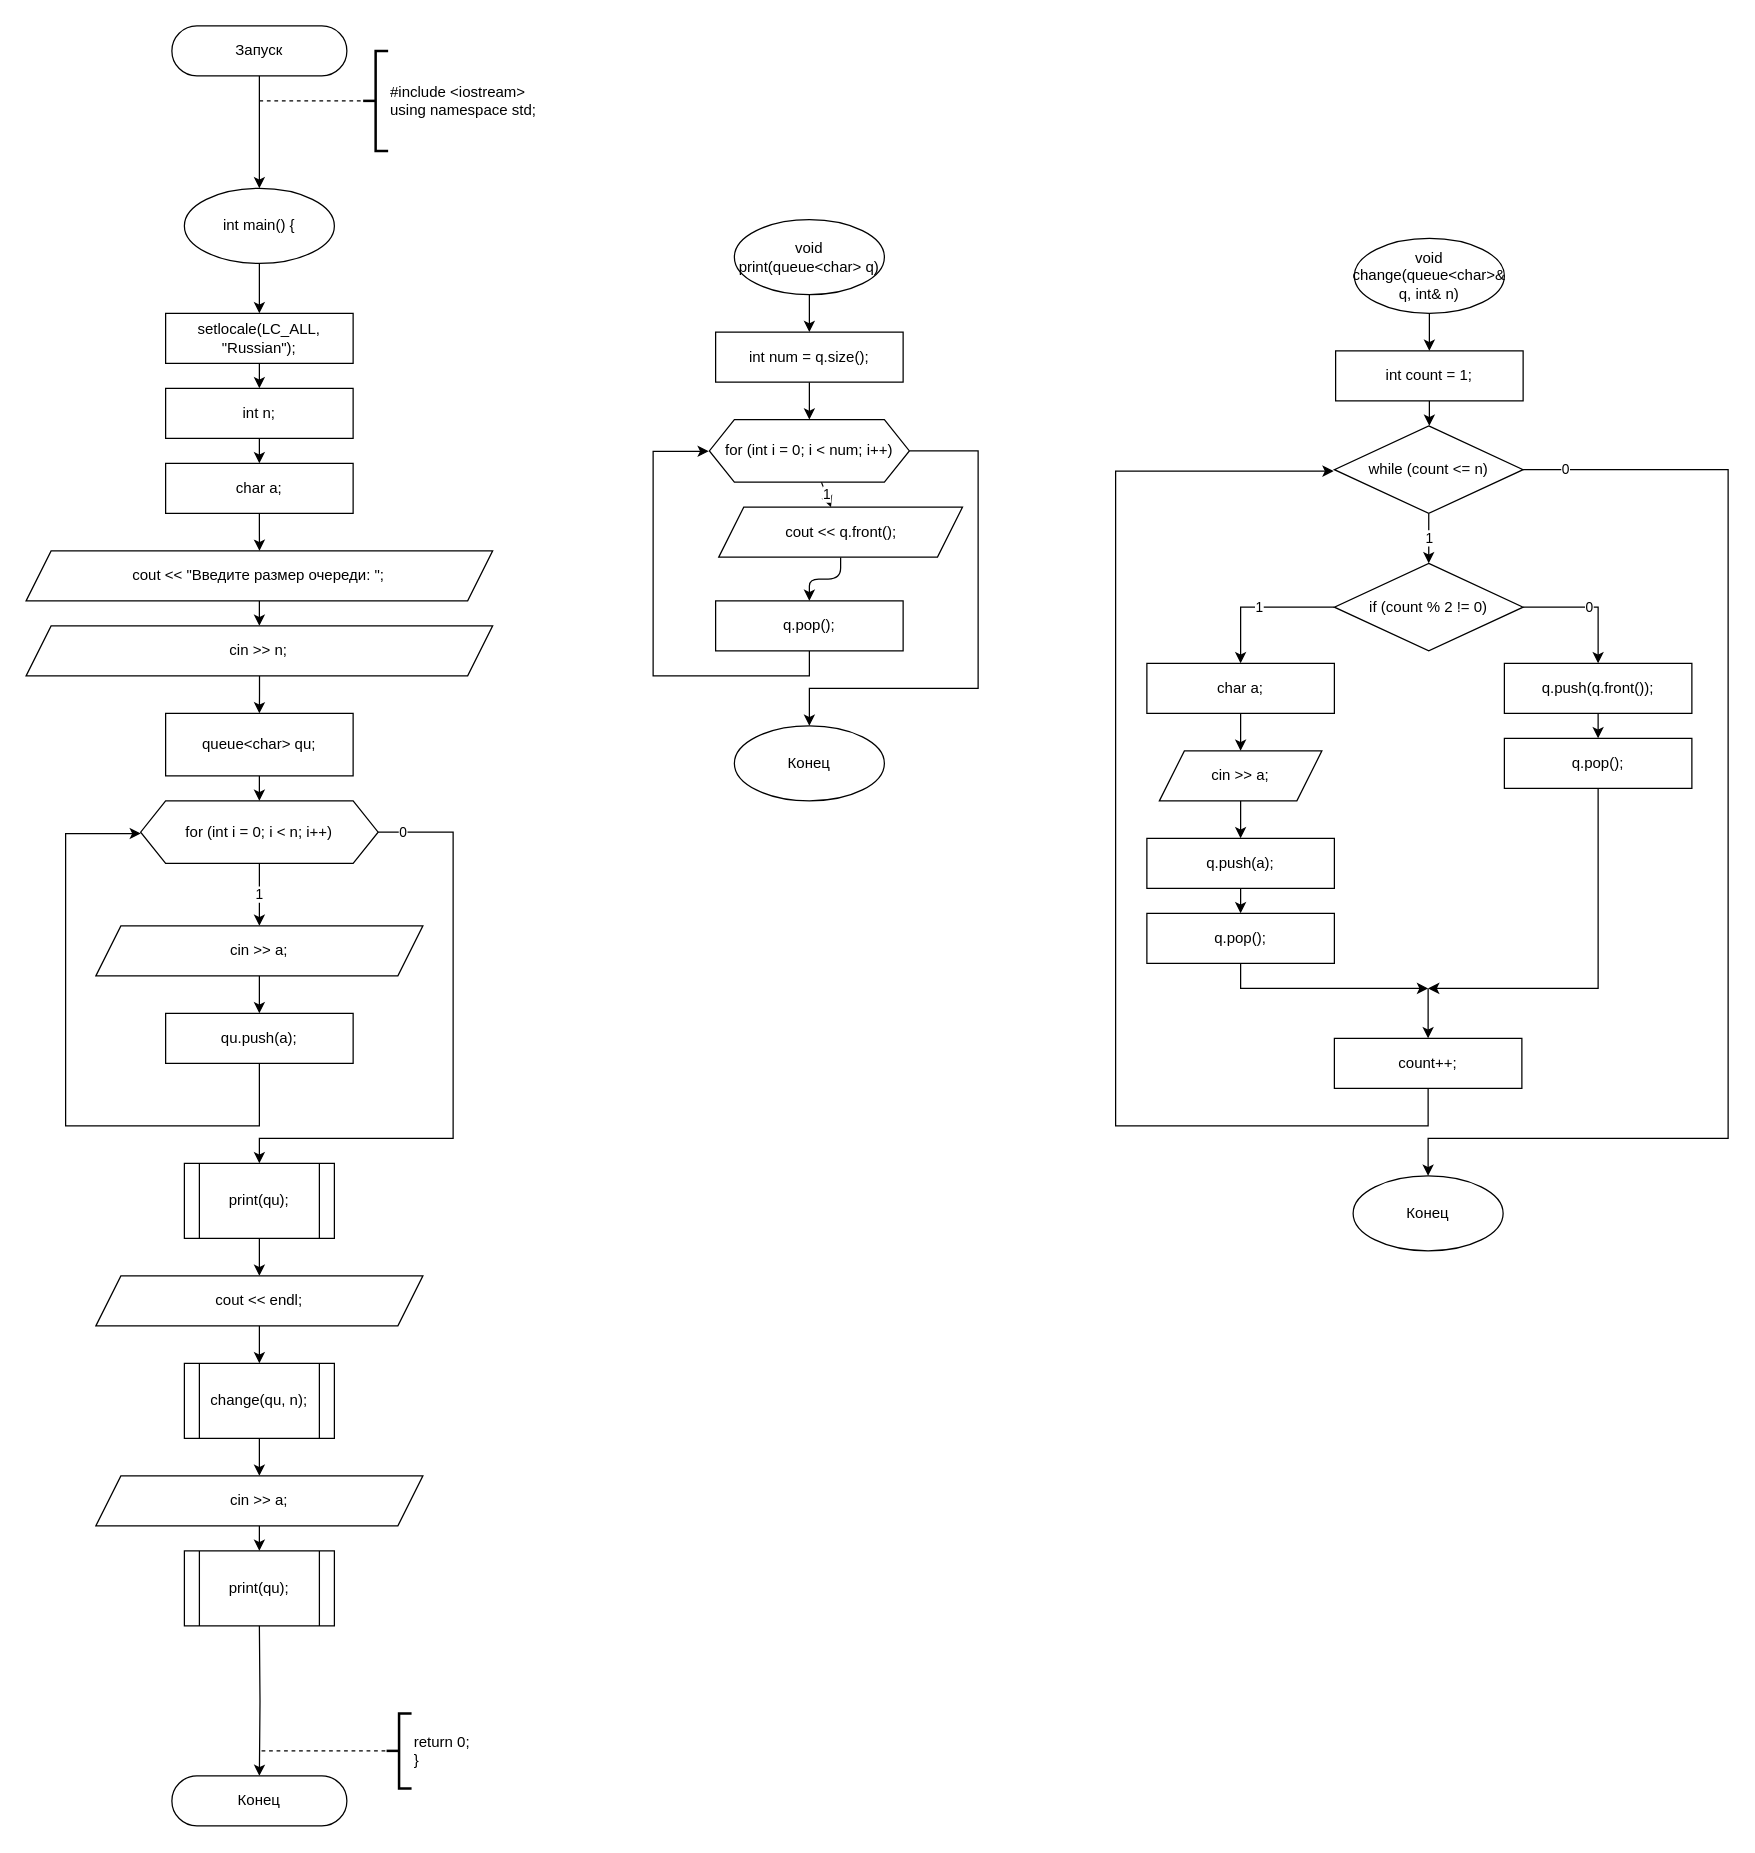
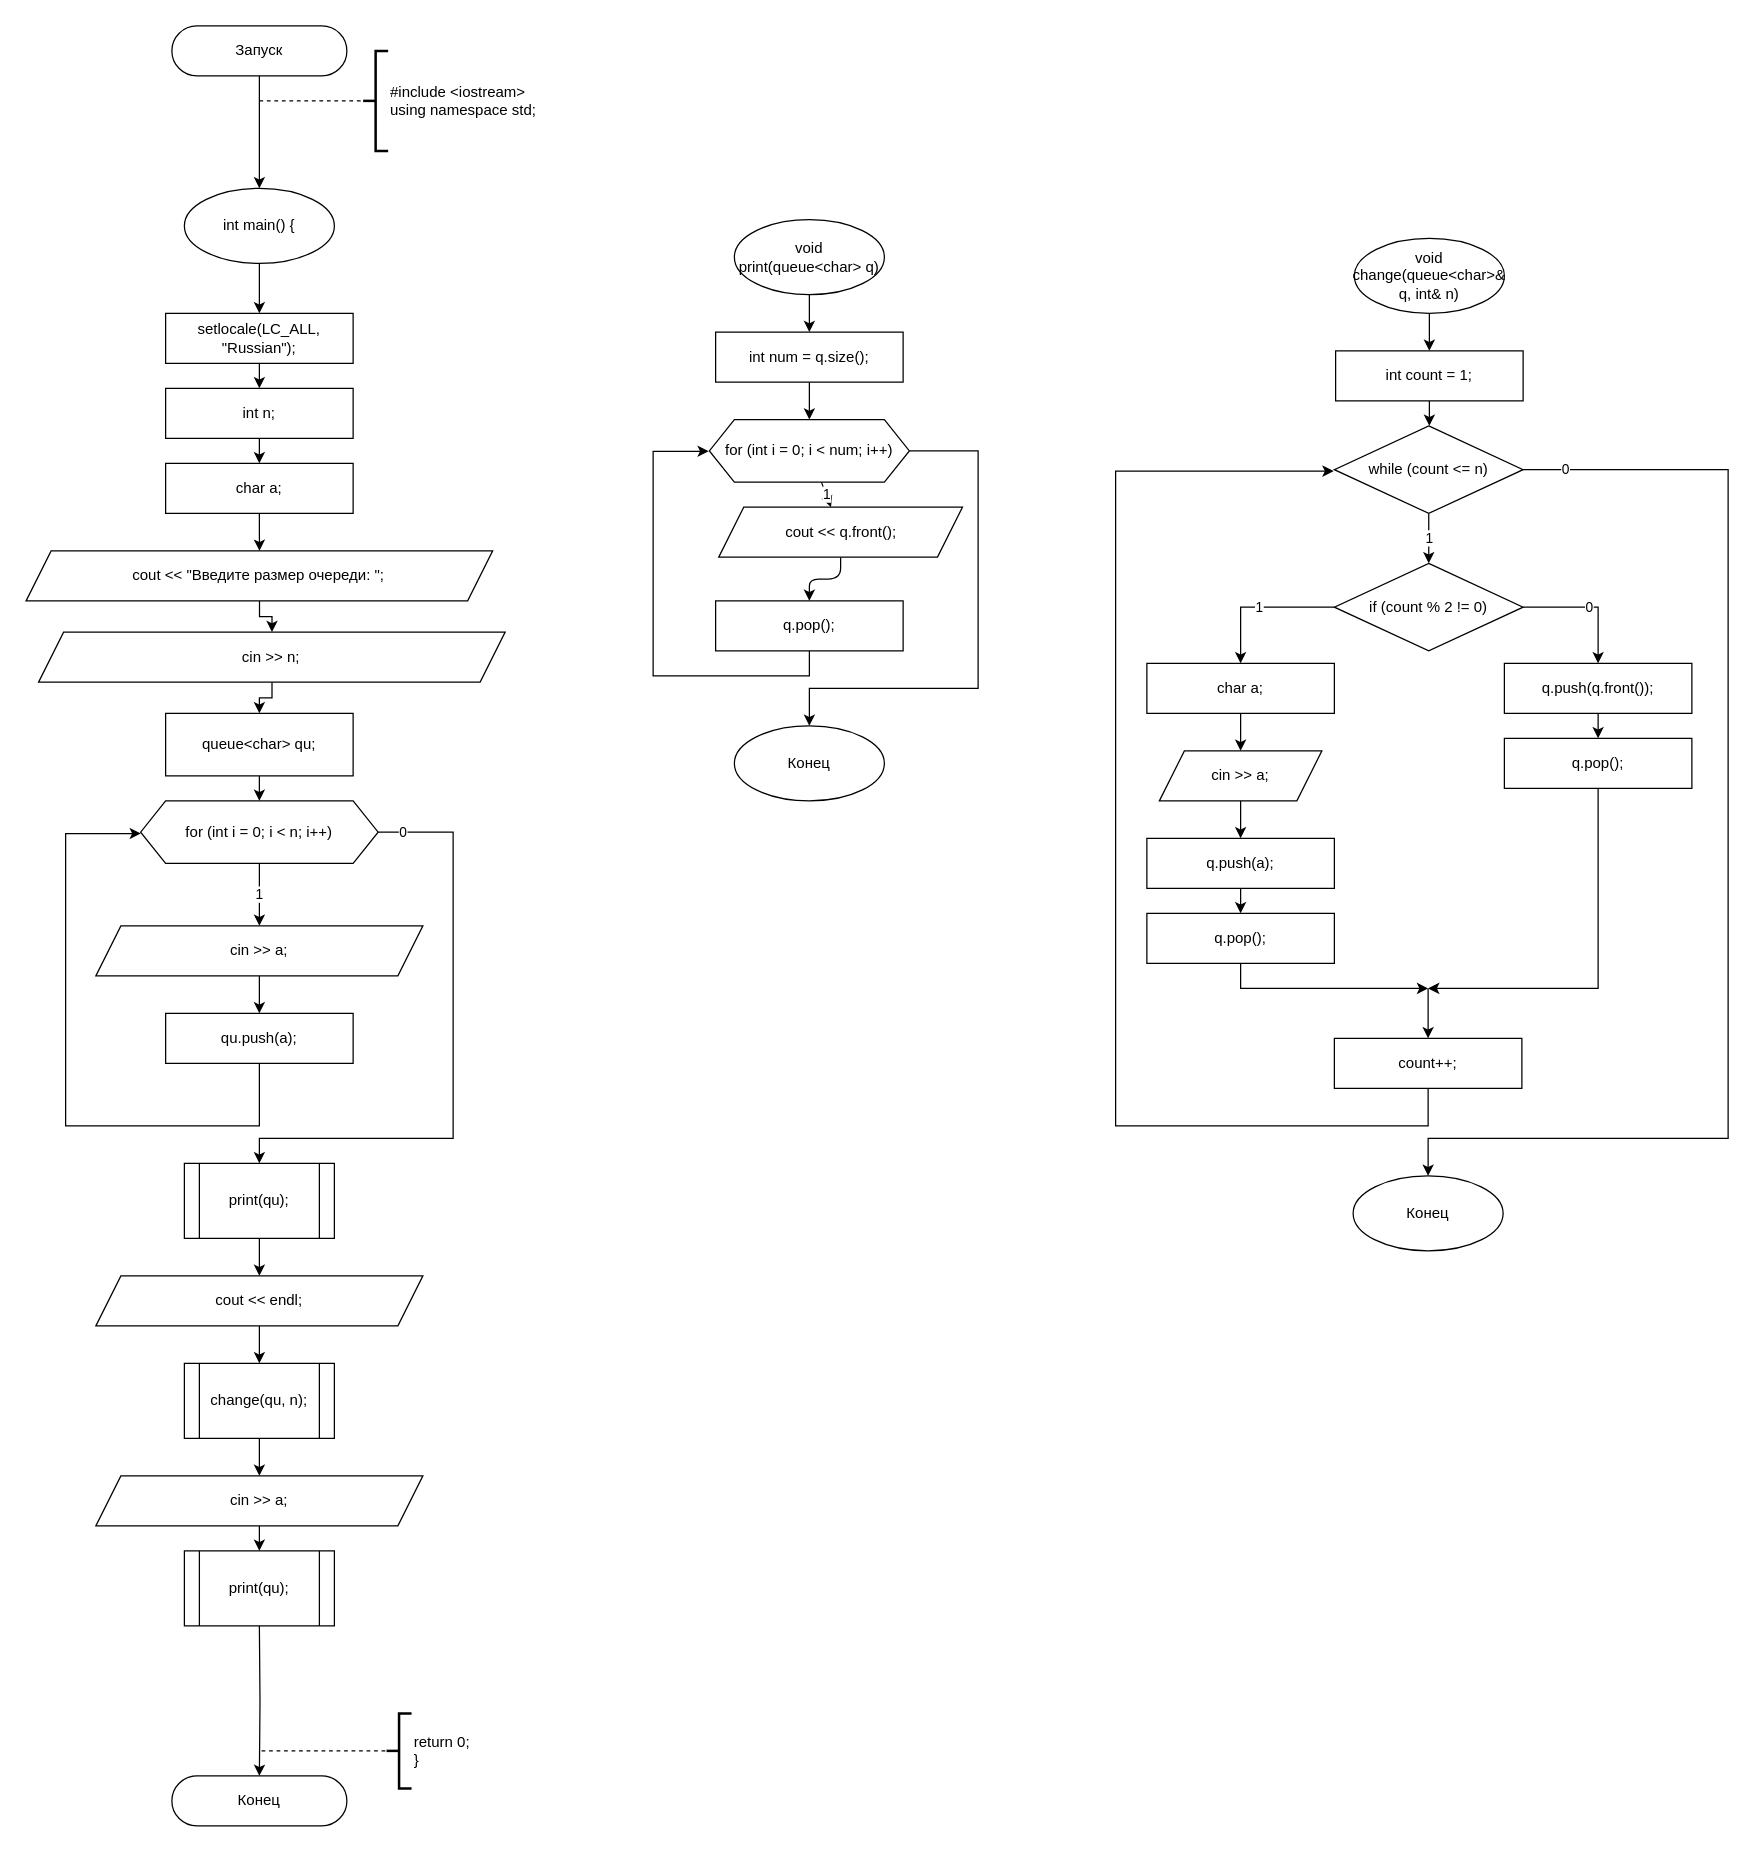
- <mxCell id="31" value="cin &amp;gt;&amp;gt; n;" style="shape=parallelogram;perimeter=parallelogramPerimeter;whiteSpace=wrap;html=1;fixedSize=1;" vertex="1" parent="1"><mxGeometry x="20.38" y="500" width="373.25" height="40" as="geometry" /></mxCell>
+ <mxCell id="31" value="cin &amp;gt;&amp;gt; n;" style="shape=parallelogram;perimeter=parallelogramPerimeter;whiteSpace=wrap;html=1;fixedSize=1;" vertex="1" parent="1"><mxGeometry x="30.38" y="505" width="373.25" height="40" as="geometry" /></mxCell>
